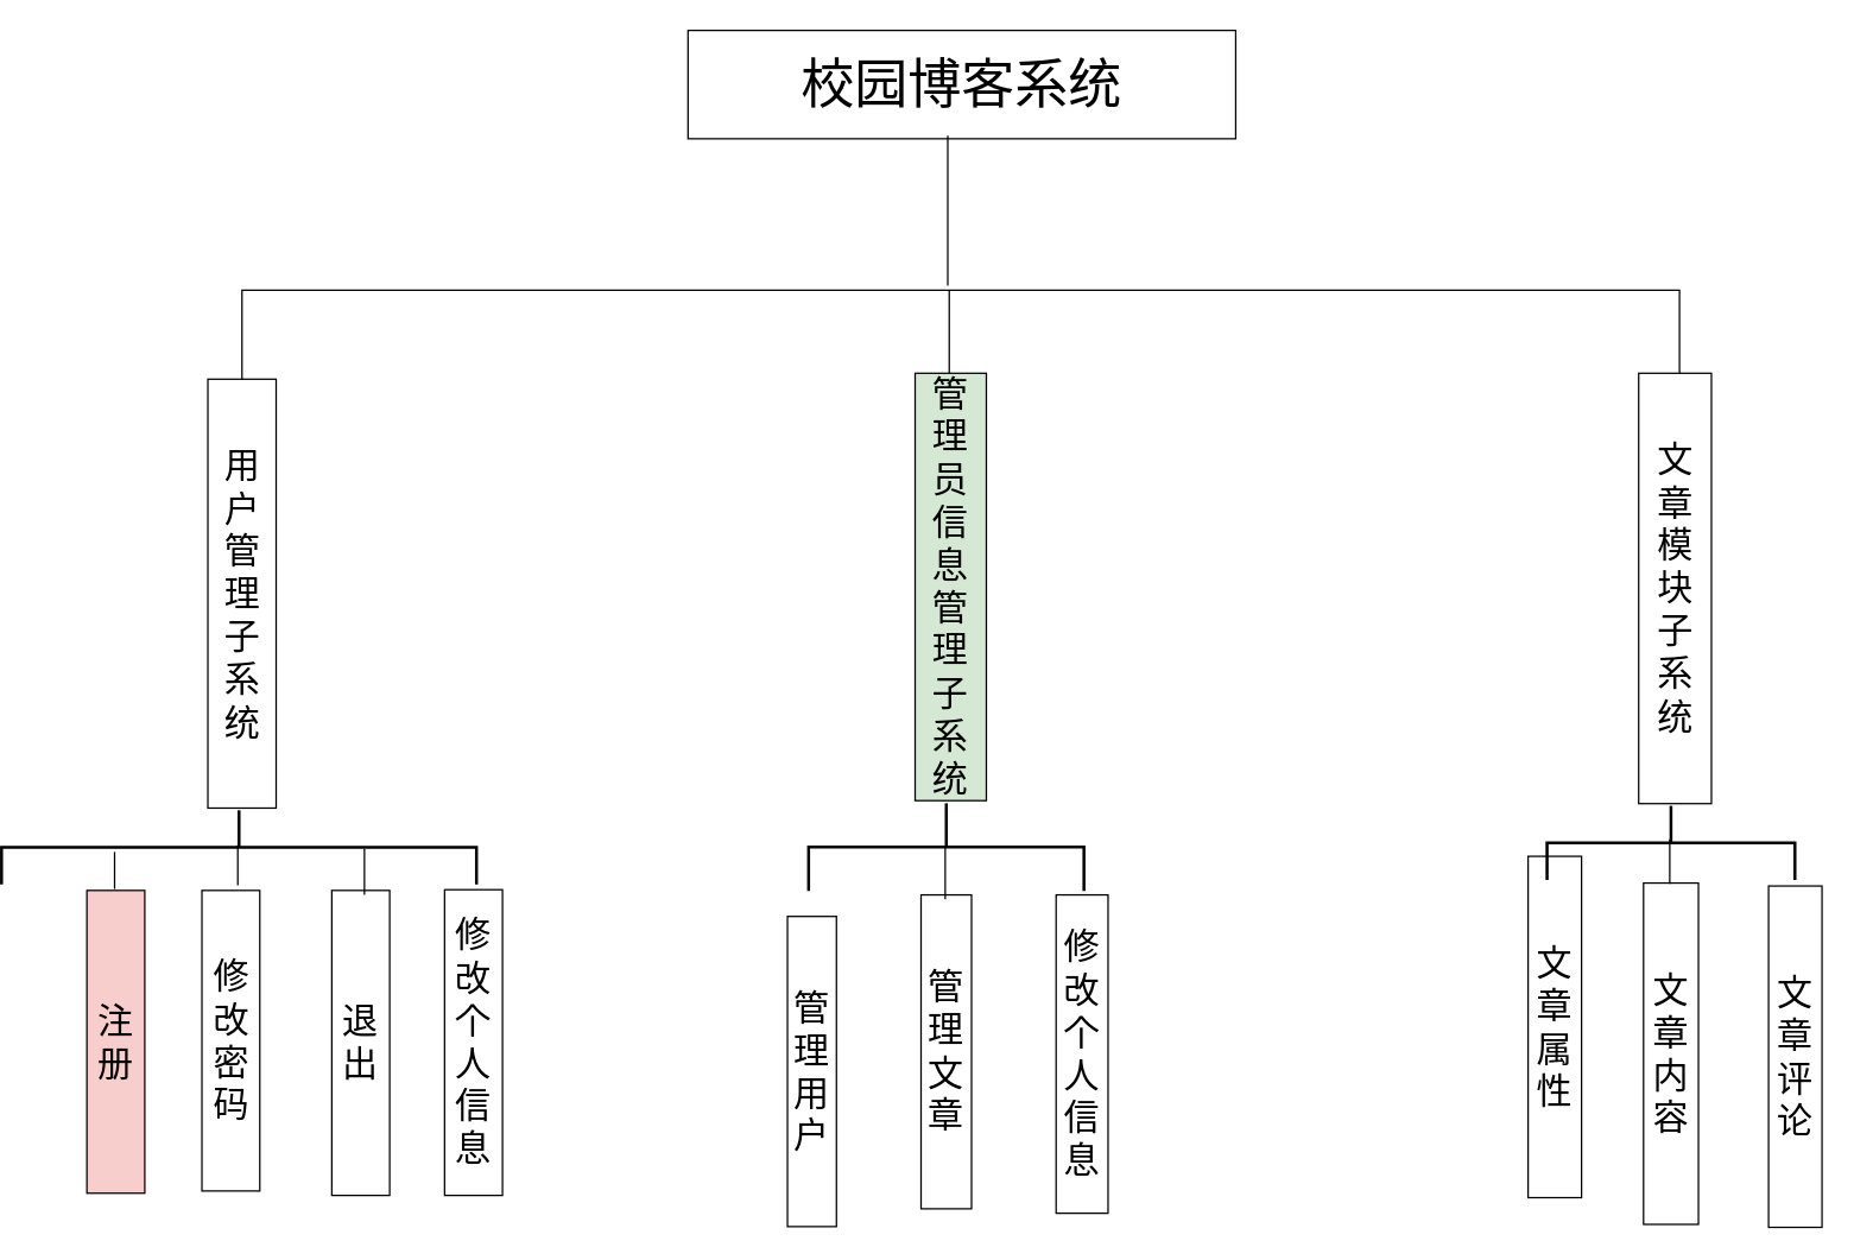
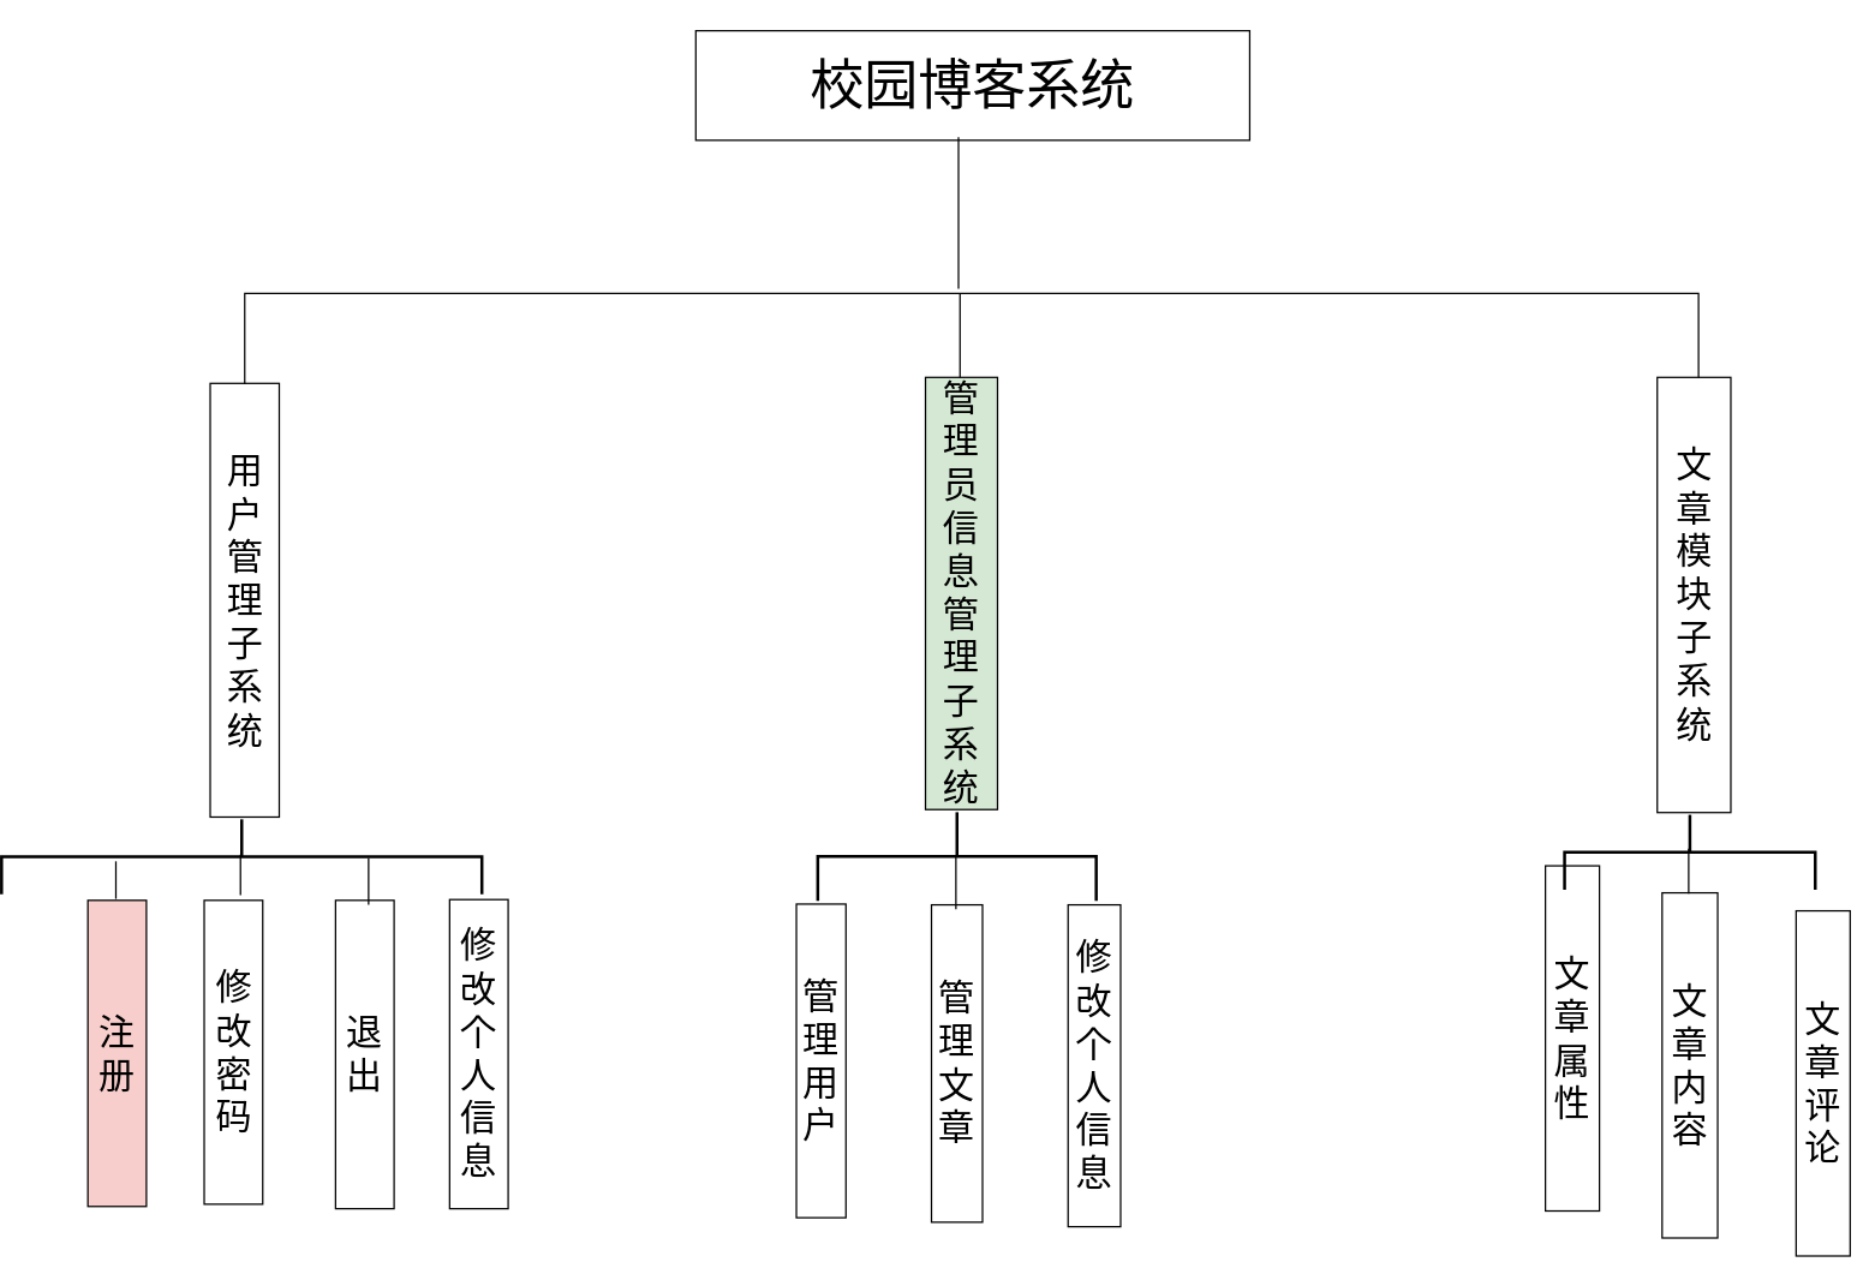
- <mxCell id="14" value="&lt;font style=&quot;font-size: 24px&quot;&gt;文章评论&lt;/font&gt;" style="rounded=0;whiteSpace=wrap;html=1;" parent="1" vertex="1"><mxGeometry x="1153" y="596.5" width="36" height="230" as="geometry" /></mxCell>
+ <mxCell id="14" value="&lt;font style=&quot;font-size: 24px&quot;&gt;文章评论&lt;/font&gt;" style="rounded=0;whiteSpace=wrap;html=1;" parent="1" vertex="1"><mxGeometry x="1158" y="606.5" width="36" height="230" as="geometry" /></mxCell>
- <mxCell id="9" value="&lt;font style=&quot;font-size: 24px&quot;&gt;管理用户&lt;/font&gt;" style="rounded=0;whiteSpace=wrap;html=1;" parent="1" vertex="1"><mxGeometry x="492" y="617" width="33" height="209" as="geometry" /></mxCell>
+ <mxCell id="9" value="&lt;font style=&quot;font-size: 24px&quot;&gt;管理用户&lt;/font&gt;" style="rounded=0;whiteSpace=wrap;html=1;" parent="1" vertex="1"><mxGeometry x="492" y="602" width="33" height="209" as="geometry" /></mxCell>
